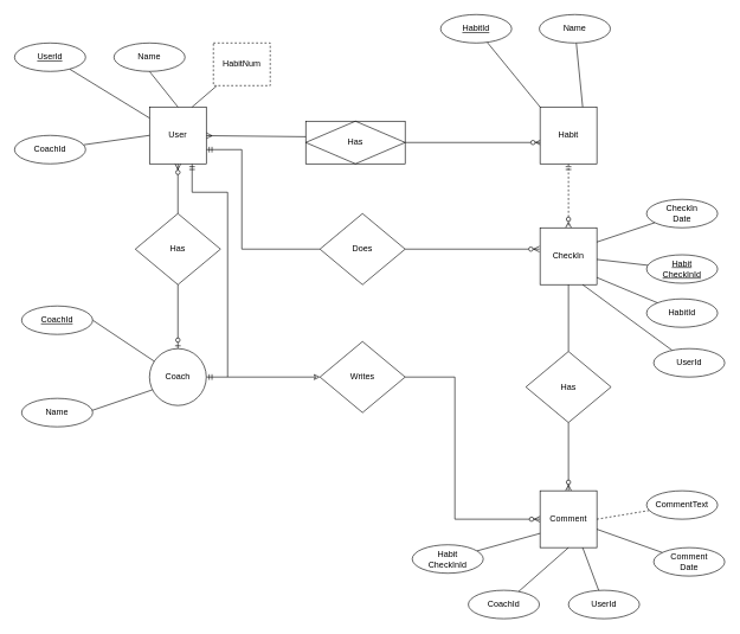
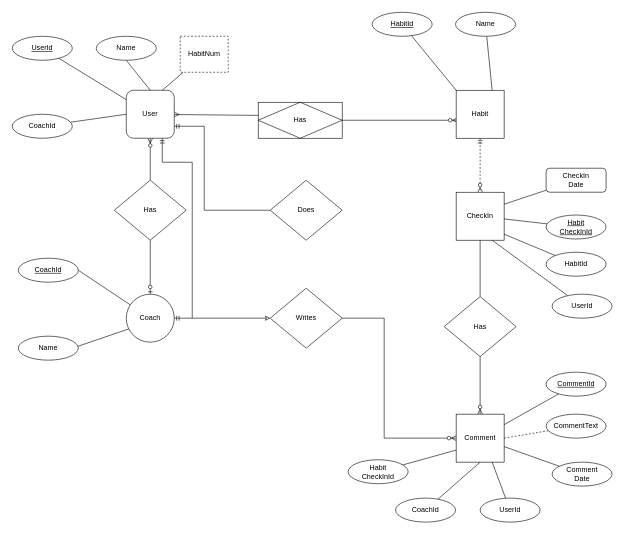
- <mxCell id="6" value="User" style="whiteSpace=wrap;html=1;aspect=fixed;" vertex="1" parent="1"><mxGeometry x="210" y="150" width="80" height="80" as="geometry" /></mxCell>
+ <mxCell id="6" value="User" style="whiteSpace=wrap;html=1;aspect=fixed;rounded=1;" vertex="1" parent="1"><mxGeometry x="210" y="150" width="80" height="80" as="geometry" /></mxCell>
- <mxCell id="41" value="CheckIn&lt;br&gt;Date" style="ellipse;whiteSpace=wrap;html=1;align=center;" vertex="1" parent="1"><mxGeometry x="910" y="280" width="100" height="40" as="geometry" /></mxCell>
+ <mxCell id="41" value="CheckIn&lt;br&gt;Date" style="whiteSpace=wrap;html=1;align=center;rounded=1;" vertex="1" parent="1"><mxGeometry x="910" y="280" width="100" height="40" as="geometry" /></mxCell>
- <mxCell id="14" style="edgeStyle=none;rounded=0;orthogonalLoop=1;jettySize=auto;html=1;entryX=-0.012;entryY=0.375;entryDx=0;entryDy=0;entryPerimeter=0;startArrow=none;startFill=0;endArrow=ERzeroToMany;endFill=1;" edge="1" parent="1" source="15" target="16"><mxGeometry relative="1" as="geometry" /></mxCell>
+ <mxCell id="49" value="&lt;u&gt;CommentId&lt;/u&gt;" style="ellipse;whiteSpace=wrap;html=1;align=center;" vertex="1" parent="1"><mxGeometry x="910" y="620" width="100" height="40" as="geometry" /></mxCell>
+ <mxCell id="48" style="edgeStyle=none;rounded=0;orthogonalLoop=1;jettySize=auto;html=1;startArrow=none;startFill=0;endArrow=none;endFill=0;" edge="1" parent="1" source="49" target="26"><mxGeometry relative="1" as="geometry" /></mxCell>
